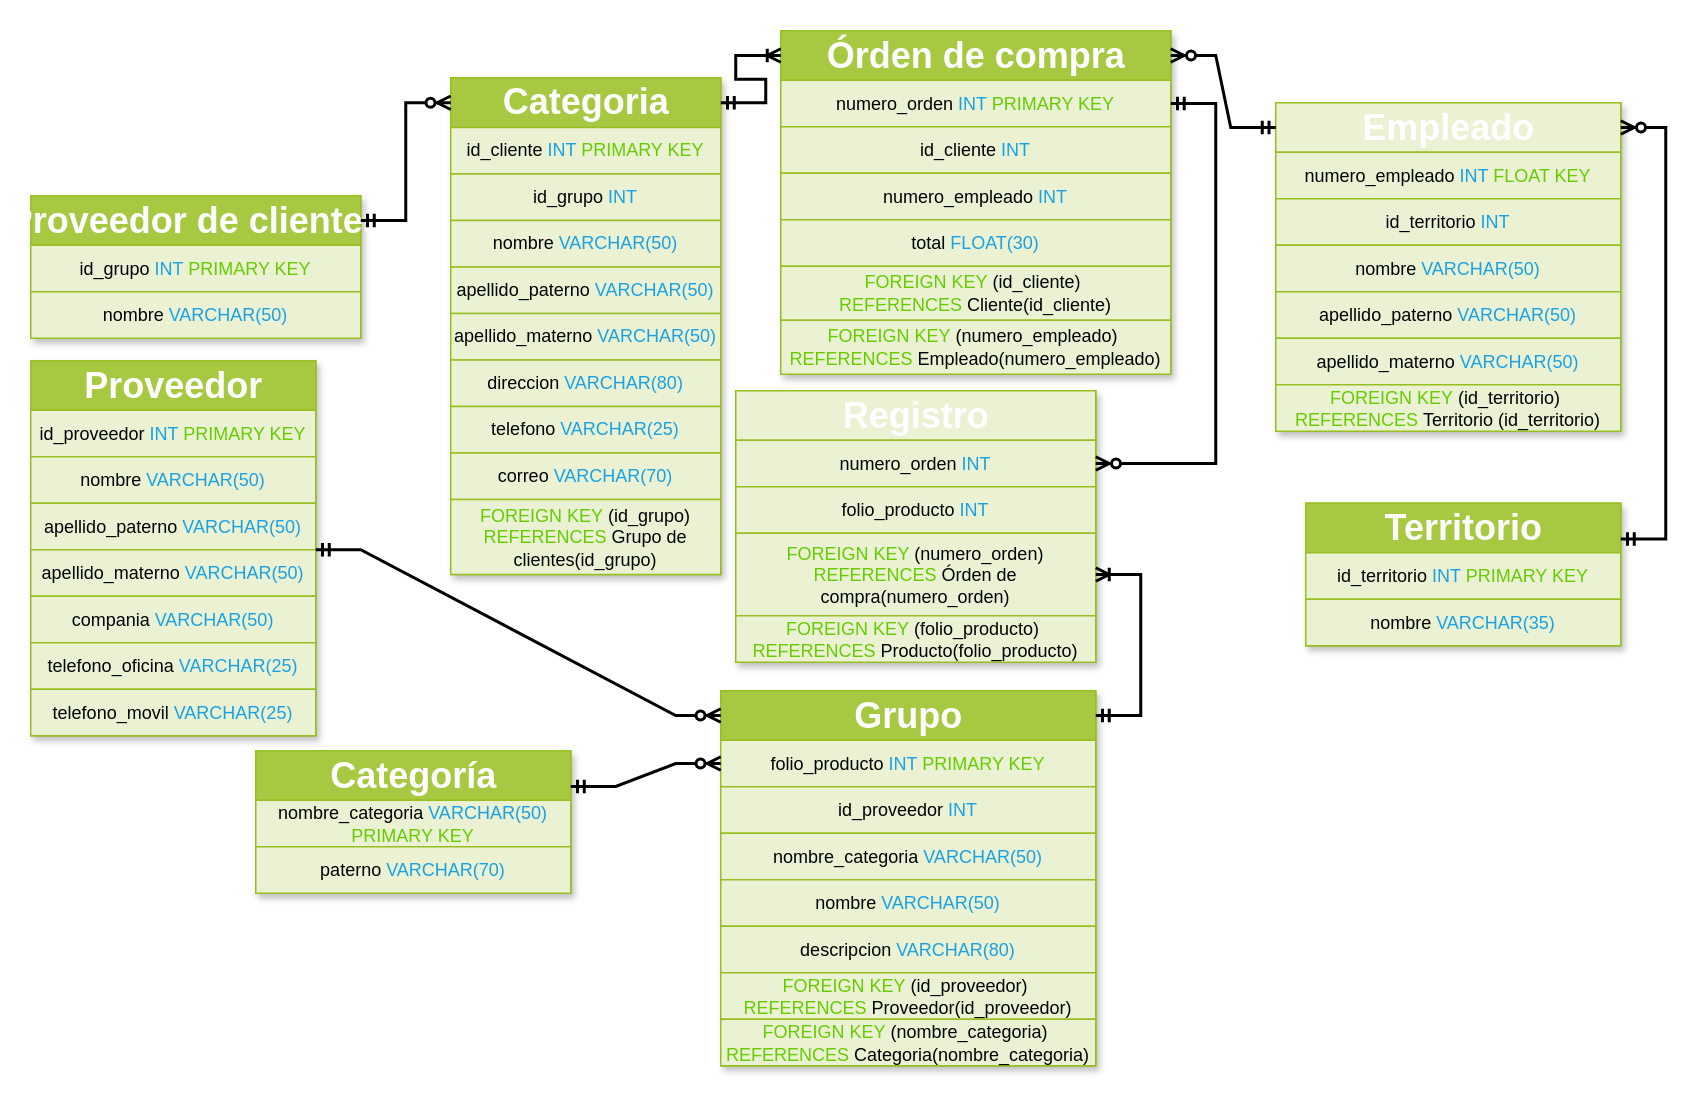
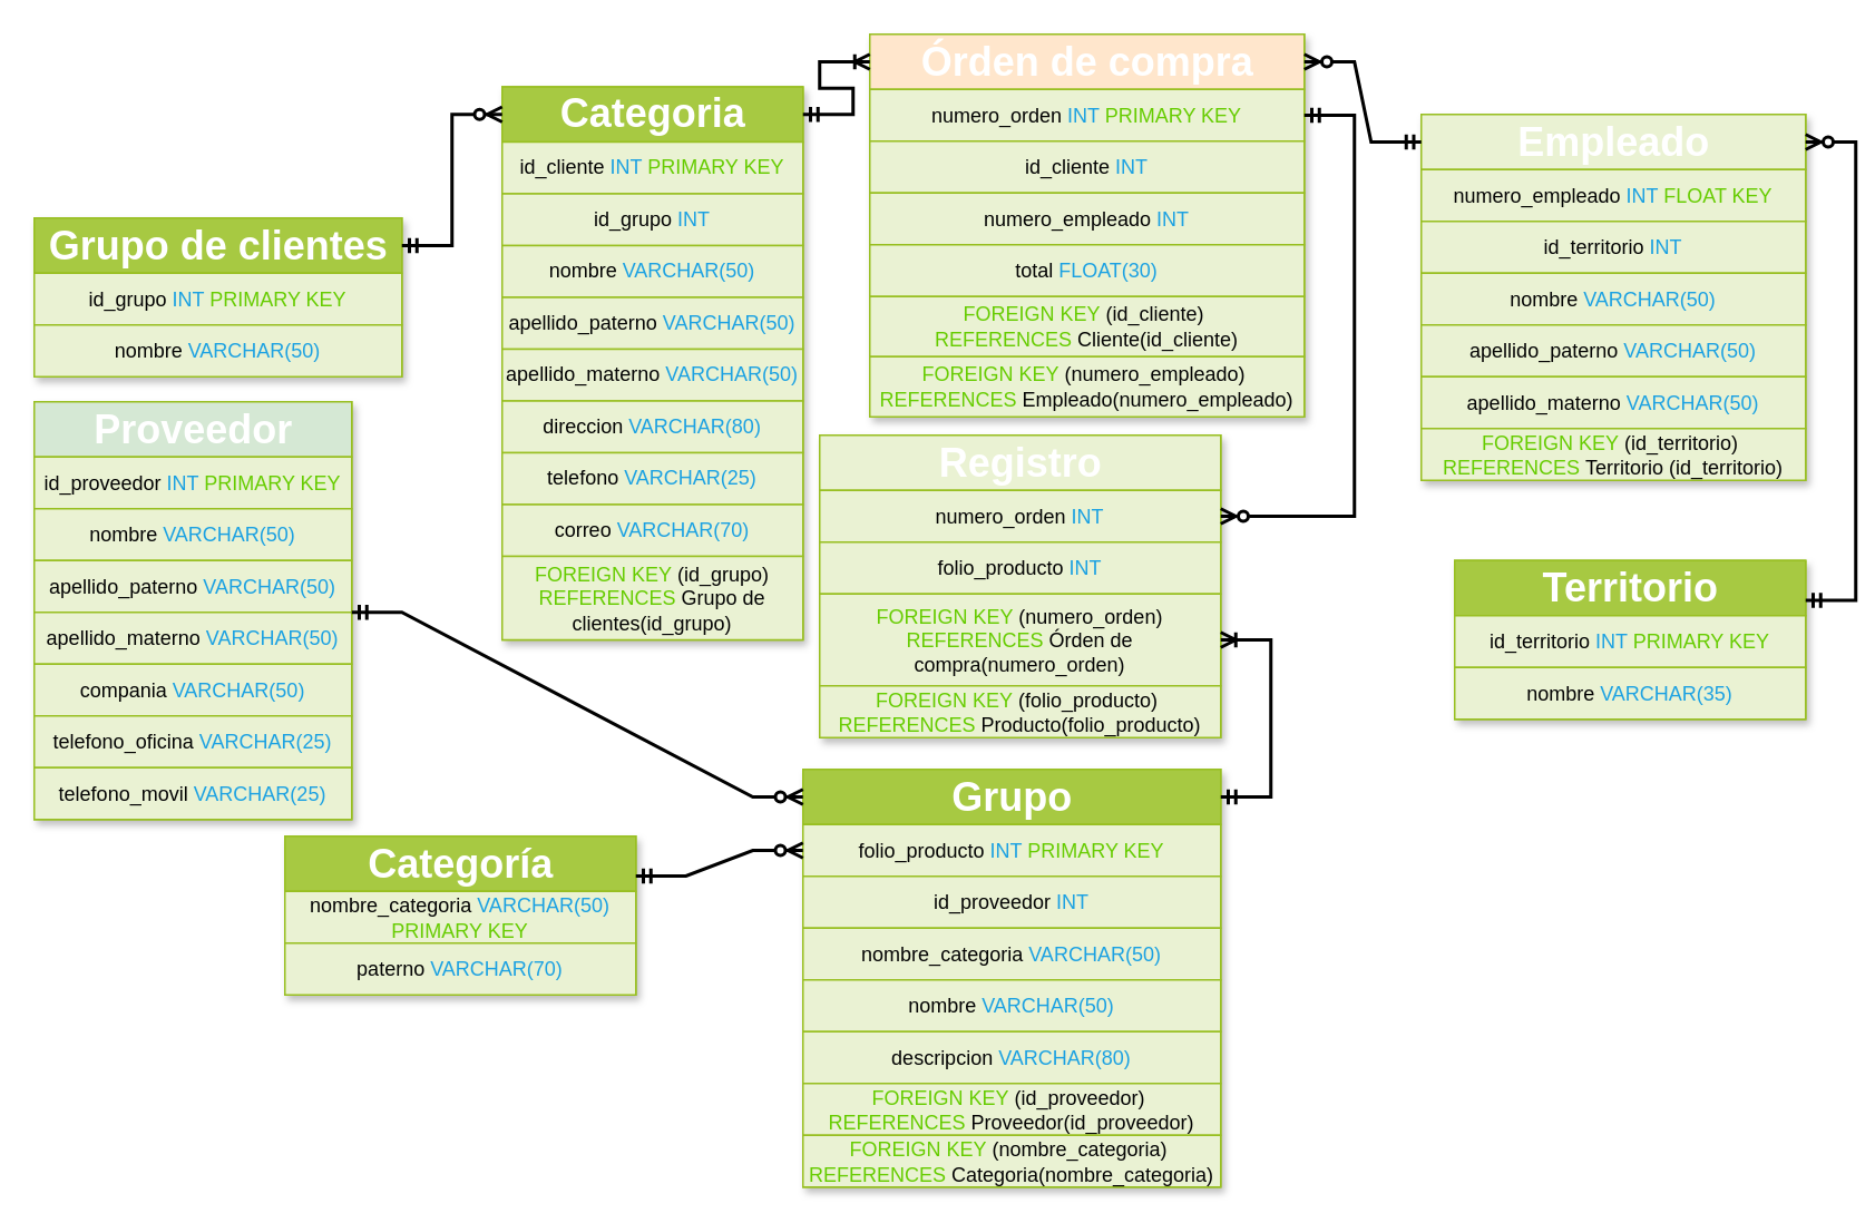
- <mxCell id="44" value="&lt;h1&gt;Órden de compra&lt;/h1&gt;" style="connectable=0;recursiveResize=0;strokeColor=inherit;fillColor=#A7C942;align=center;fontStyle=1;fontColor=#FFFFFF;html=1;" vertex="1" parent="43"><mxGeometry width="260" height="33" as="geometry"><mxRectangle width="260" height="33" as="alternateBounds" /></mxGeometry></mxCell>
+ <mxCell id="44" value="&lt;h1&gt;Órden de compra&lt;/h1&gt;" style="connectable=0;recursiveResize=0;strokeColor=inherit;fillColor=#ffe6cc;align=center;fontStyle=1;fontColor=#FFFFFF;html=1;" vertex="1" parent="43"><mxGeometry width="260" height="33" as="geometry"><mxRectangle width="260" height="33" as="alternateBounds" /></mxGeometry></mxCell>
- <mxCell id="36" value="&lt;h1&gt;Proveedor de clientes&lt;/h1&gt;" style="connectable=0;recursiveResize=0;strokeColor=inherit;fillColor=#A7C942;align=center;fontStyle=1;fontColor=#FFFFFF;html=1;" vertex="1" parent="35"><mxGeometry width="220" height="33" as="geometry"><mxRectangle width="220" height="33" as="alternateBounds" /></mxGeometry></mxCell>
+ <mxCell id="36" value="&lt;h1&gt;Grupo de clientes&lt;/h1&gt;" style="connectable=0;recursiveResize=0;strokeColor=inherit;fillColor=#A7C942;align=center;fontStyle=1;fontColor=#FFFFFF;html=1;" vertex="1" parent="35"><mxGeometry width="220" height="33" as="geometry"><mxRectangle width="220" height="33" as="alternateBounds" /></mxGeometry></mxCell>
- <mxCell id="103" value="&lt;h1&gt;Proveedor&lt;/h1&gt;" style="connectable=0;recursiveResize=0;strokeColor=inherit;fillColor=#A7C942;align=center;fontStyle=1;fontColor=#FFFFFF;html=1;" vertex="1" parent="102"><mxGeometry width="190" height="33" as="geometry"><mxRectangle width="190" height="33" as="alternateBounds" /></mxGeometry></mxCell>
+ <mxCell id="103" value="&lt;h1&gt;Proveedor&lt;/h1&gt;" style="connectable=0;recursiveResize=0;strokeColor=inherit;fillColor=#d5e8d4;align=center;fontStyle=1;fontColor=#FFFFFF;html=1;" vertex="1" parent="102"><mxGeometry width="190" height="33" as="geometry"><mxRectangle width="190" height="33" as="alternateBounds" /></mxGeometry></mxCell>
